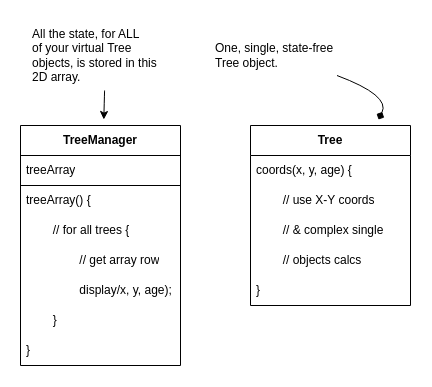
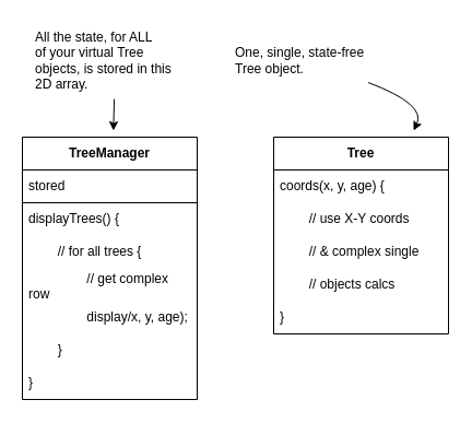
- <mxCell id="19" value="" style="endArrow=diamond;html=1;targetPerimeterSpacing=6;curved=1;" edge="1" parent="1" source="18" target="12"><mxGeometry width="50" height="50" relative="1" as="geometry"><mxPoint x="220" y="95" as="sourcePoint" /><mxPoint x="270" y="45" as="targetPoint" /><Array as="points"><mxPoint x="390" y="95" /></Array></mxGeometry></mxCell>
+ <mxCell id="19" value="" style="endArrow=classic;html=1;targetPerimeterSpacing=6;curved=1;" edge="1" parent="1" source="18" target="12"><mxGeometry width="50" height="50" relative="1" as="geometry"><mxPoint x="220" y="95" as="sourcePoint" /><mxPoint x="270" y="45" as="targetPoint" /><Array as="points"><mxPoint x="390" y="95" /></Array></mxGeometry></mxCell>
- <mxCell id="3" value="treeArray" style="text;strokeColor=default;fillColor=none;align=left;verticalAlign=middle;spacingLeft=4;spacingRight=4;overflow=hidden;points=[[0,0.5],[1,0.5]];portConstraint=eastwest;rotatable=0;whiteSpace=wrap;html=1;" parent="2" vertex="1"><mxGeometry y="30" width="160" height="30" as="geometry" /></mxCell>
+ <mxCell id="3" value="stored" style="text;strokeColor=default;fillColor=none;align=left;verticalAlign=middle;spacingLeft=4;spacingRight=4;overflow=hidden;points=[[0,0.5],[1,0.5]];portConstraint=eastwest;rotatable=0;whiteSpace=wrap;html=1;" parent="2" vertex="1"><mxGeometry y="30" width="160" height="30" as="geometry" /></mxCell>
- <mxCell id="4" value="treeArray() {" style="text;strokeColor=none;fillColor=none;align=left;verticalAlign=middle;spacingLeft=4;spacingRight=4;overflow=hidden;points=[[0,0.5],[1,0.5]];portConstraint=eastwest;rotatable=0;whiteSpace=wrap;html=1;" parent="2" vertex="1"><mxGeometry y="60" width="160" height="30" as="geometry" /></mxCell>
+ <mxCell id="4" value="displayTrees() {" style="text;strokeColor=none;fillColor=none;align=left;verticalAlign=middle;spacingLeft=4;spacingRight=4;overflow=hidden;points=[[0,0.5],[1,0.5]];portConstraint=eastwest;rotatable=0;whiteSpace=wrap;html=1;" parent="2" vertex="1"><mxGeometry y="60" width="160" height="30" as="geometry" /></mxCell>
- <mxCell id="6" value="&lt;span style=&quot;white-space: pre;&quot;&gt;&#09;&lt;/span&gt;&lt;span style=&quot;white-space: pre;&quot;&gt;&#09;&lt;/span&gt;// get array row" style="text;strokeColor=none;fillColor=none;align=left;verticalAlign=middle;spacingLeft=4;spacingRight=4;overflow=hidden;points=[[0,0.5],[1,0.5]];portConstraint=eastwest;rotatable=0;whiteSpace=wrap;html=1;" parent="2" vertex="1"><mxGeometry y="120" width="160" height="30" as="geometry" /></mxCell>
+ <mxCell id="6" value="&lt;span style=&quot;white-space: pre;&quot;&gt;&#09;&lt;/span&gt;&lt;span style=&quot;white-space: pre;&quot;&gt;&#09;&lt;/span&gt;// get complex row" style="text;strokeColor=none;fillColor=none;align=left;verticalAlign=middle;spacingLeft=4;spacingRight=4;overflow=hidden;points=[[0,0.5],[1,0.5]];portConstraint=eastwest;rotatable=0;whiteSpace=wrap;html=1;" parent="2" vertex="1"><mxGeometry y="120" width="160" height="30" as="geometry" /></mxCell>
